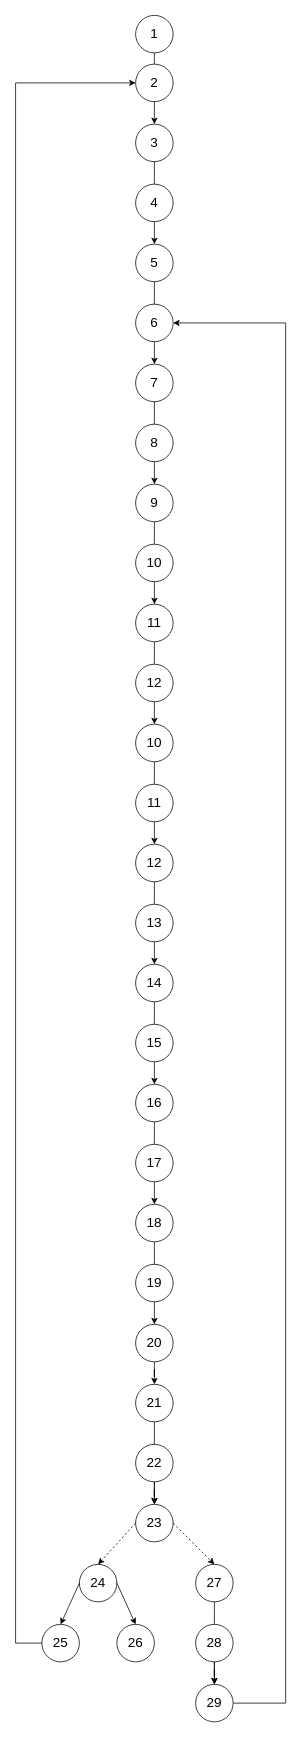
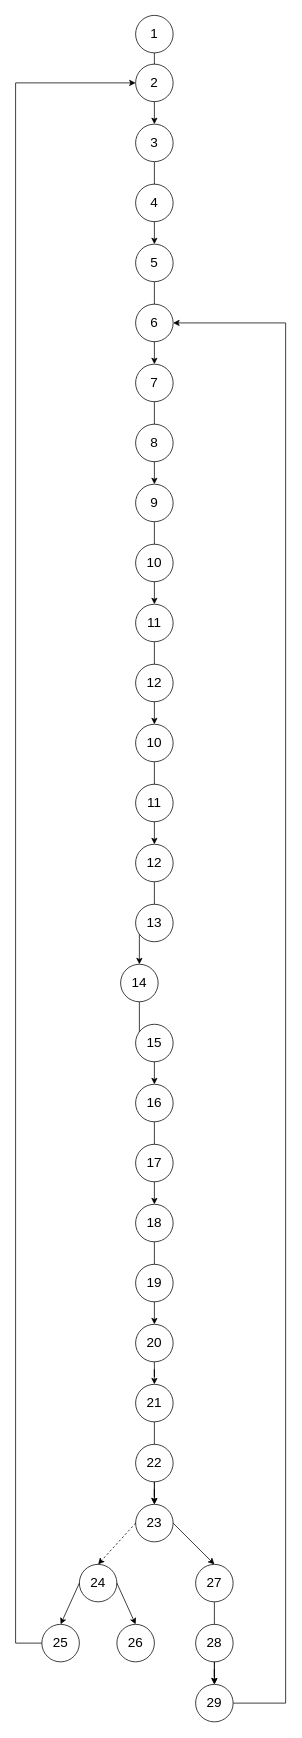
- <mxCell id="27" value="&lt;font style=&quot;font-size: 18px;&quot;&gt;14&lt;/font&gt;" style="ellipse;whiteSpace=wrap;html=1;aspect=fixed;" vertex="1" parent="1"><mxGeometry x="180" y="1285" width="50" height="50" as="geometry" /></mxCell>
+ <mxCell id="27" value="&lt;font style=&quot;font-size: 18px;&quot;&gt;14&lt;/font&gt;" style="ellipse;whiteSpace=wrap;html=1;aspect=fixed;" vertex="1" parent="1"><mxGeometry x="160" y="1285" width="50" height="50" as="geometry" /></mxCell>
- <mxCell id="46" value="" style="endArrow=classic;html=1;rounded=0;exitX=1;exitY=0.5;exitDx=0;exitDy=0;entryX=0.5;entryY=0;entryDx=0;entryDy=0;dashed=1;" edge="1" parent="1" source="41" target="44"><mxGeometry width="50" height="50" relative="1" as="geometry"><mxPoint x="215" y="2065" as="sourcePoint" /><mxPoint x="165" y="2095" as="targetPoint" /></mxGeometry></mxCell>
+ <mxCell id="46" value="" style="endArrow=classic;html=1;rounded=0;exitX=1;exitY=0.5;exitDx=0;exitDy=0;entryX=0.5;entryY=0;entryDx=0;entryDy=0;" edge="1" parent="1" source="41" target="44"><mxGeometry width="50" height="50" relative="1" as="geometry"><mxPoint x="215" y="2065" as="sourcePoint" /><mxPoint x="165" y="2095" as="targetPoint" /></mxGeometry></mxCell>
